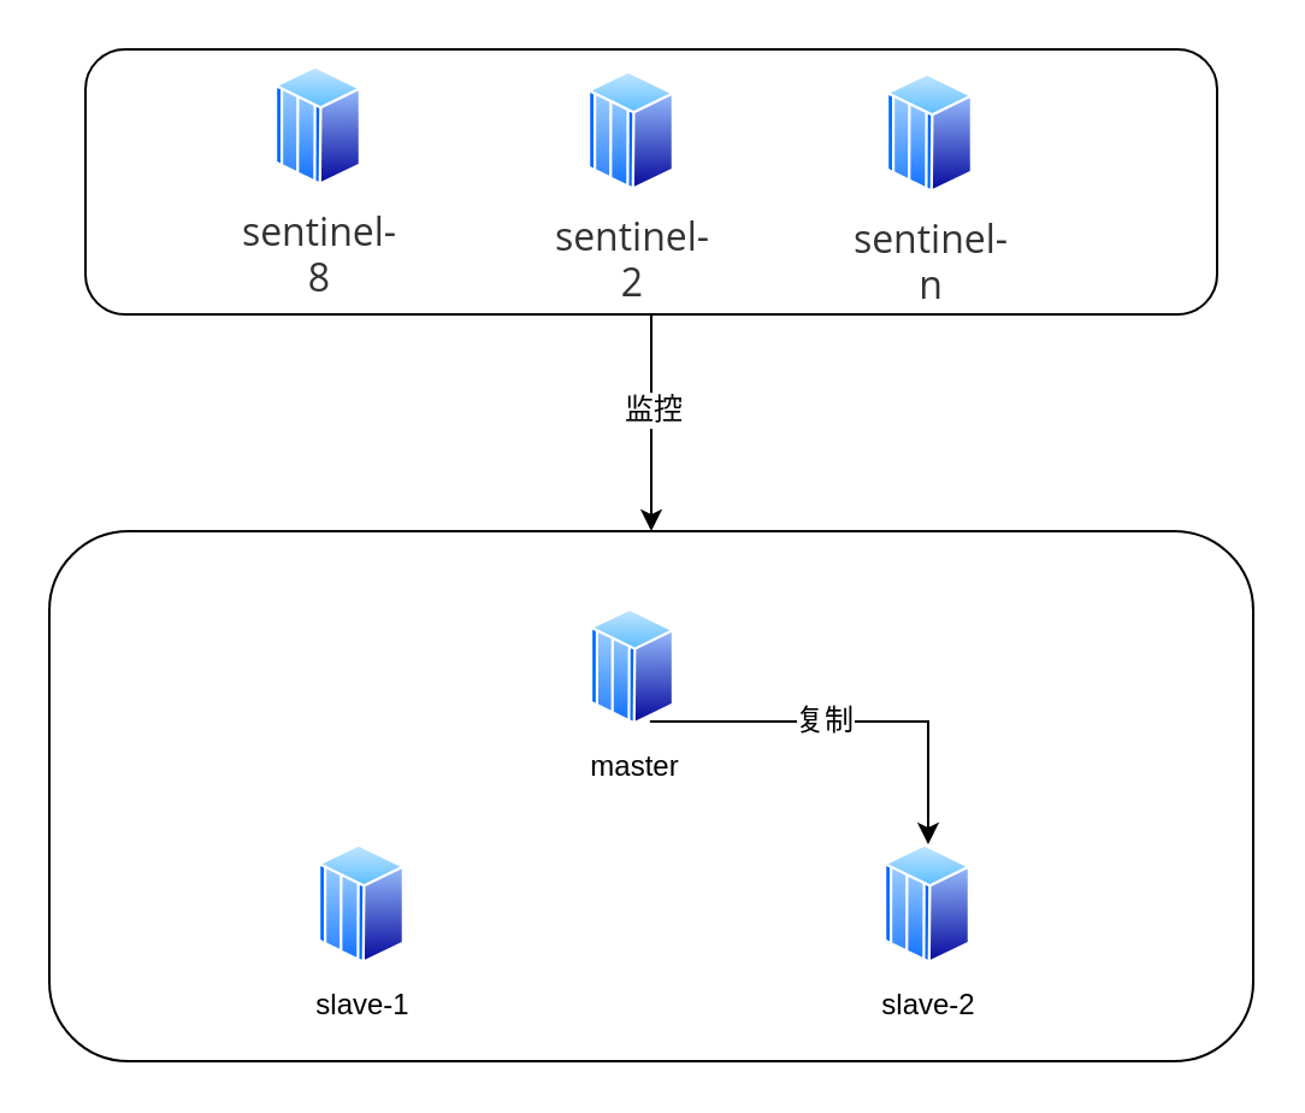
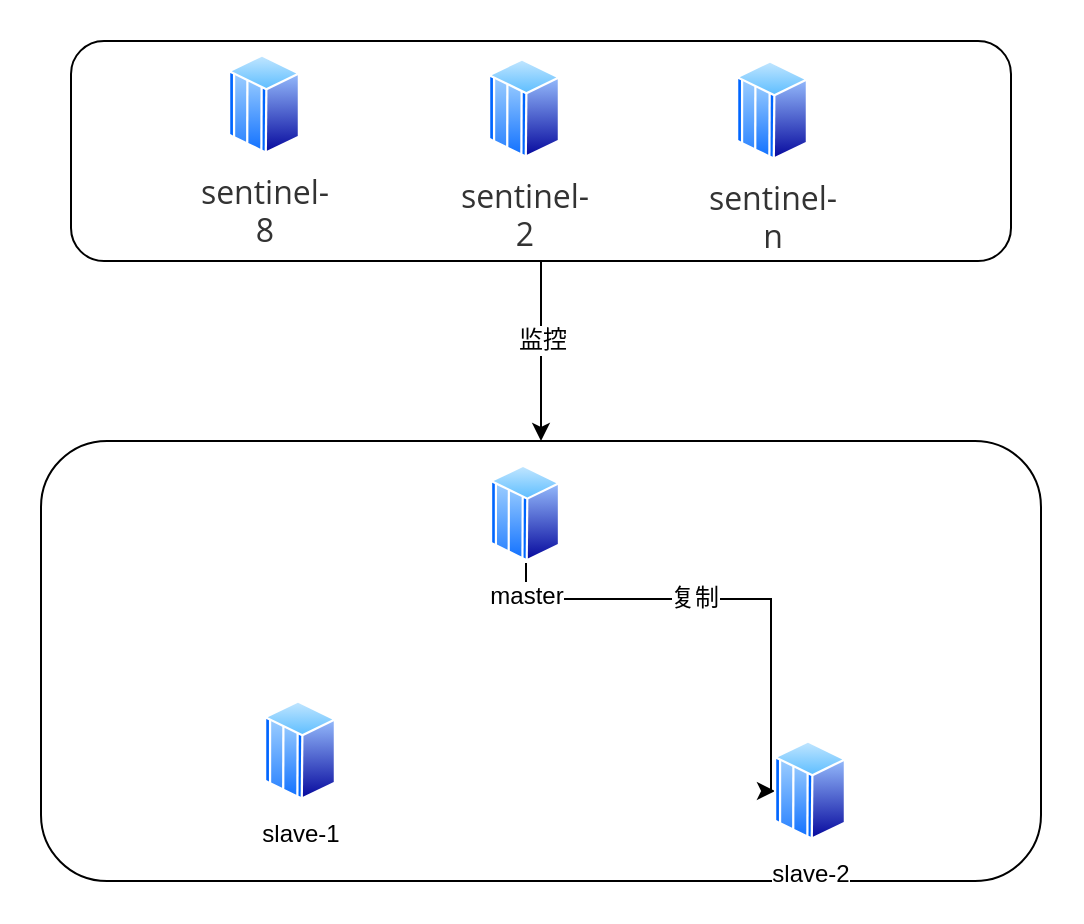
- <mxCell id="6" value="master&lt;br&gt;" style="aspect=fixed;perimeter=ellipsePerimeter;html=1;align=center;shadow=0;dashed=0;spacingTop=3;image;image=img/lib/active_directory/mainframe_host.svg;" vertex="1" parent="1"><mxGeometry x="245" y="252" width="35" height="49" as="geometry" /></mxCell>
+ <mxCell id="6" value="master&lt;br&gt;" style="aspect=fixed;perimeter=ellipsePerimeter;html=1;align=center;shadow=0;dashed=0;spacingTop=3;image;image=img/lib/active_directory/mainframe_host.svg;" vertex="1" parent="1"><mxGeometry x="245" y="232" width="35" height="49" as="geometry" /></mxCell>
- <mxCell id="7" value="slave-2" style="aspect=fixed;perimeter=ellipsePerimeter;html=1;align=center;shadow=0;dashed=0;spacingTop=3;image;image=img/lib/active_directory/mainframe_host.svg;" vertex="1" parent="1"><mxGeometry x="367" y="350" width="36" height="50" as="geometry" /></mxCell>
+ <mxCell id="7" value="slave-2" style="aspect=fixed;perimeter=ellipsePerimeter;html=1;align=center;shadow=0;dashed=0;spacingTop=3;image;image=img/lib/active_directory/mainframe_host.svg;" vertex="1" parent="1"><mxGeometry x="387" y="370" width="36" height="50" as="geometry" /></mxCell>
